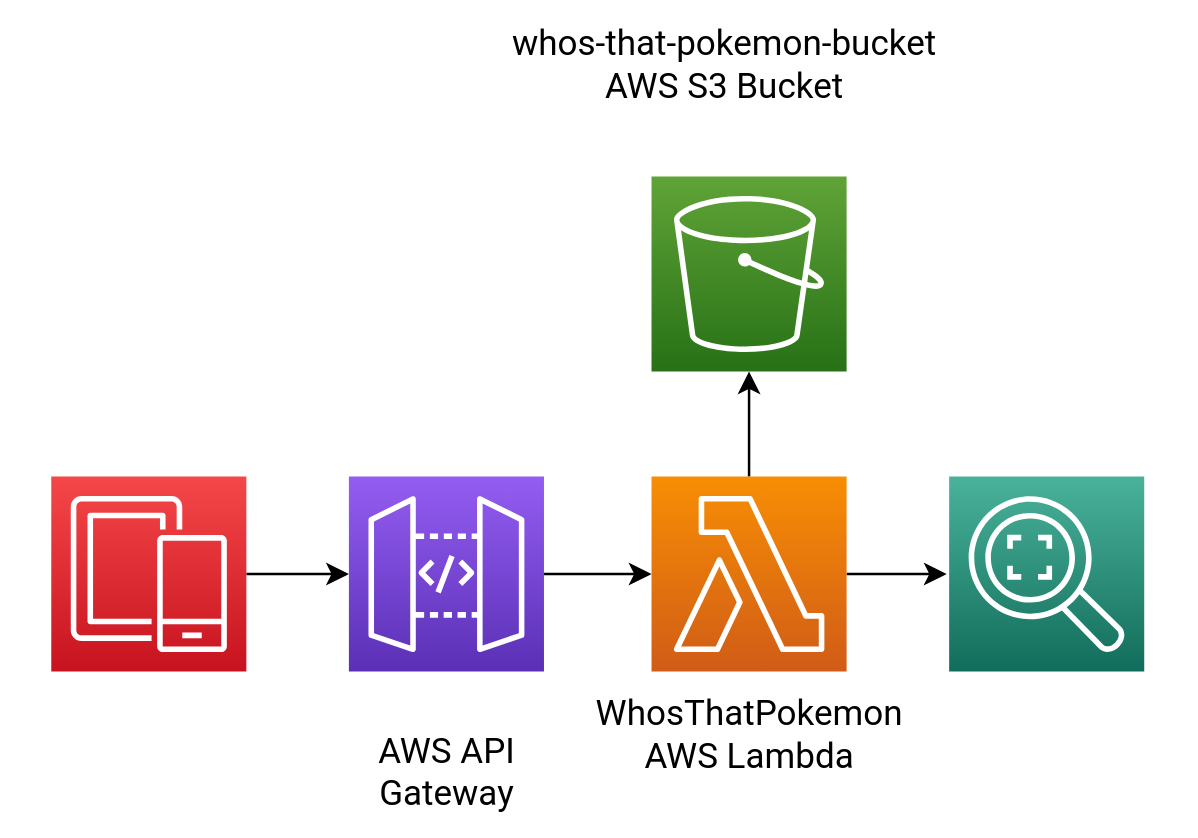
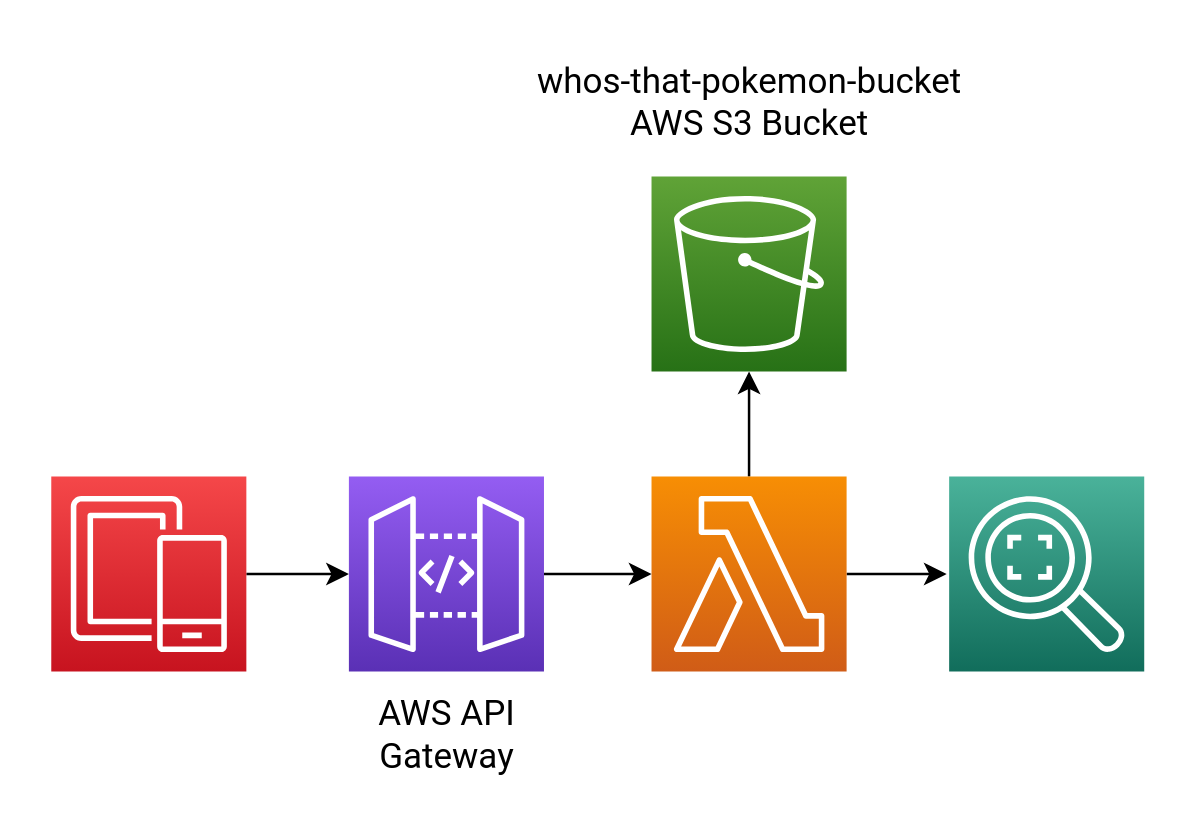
- <mxCell id="9" value="&lt;div&gt;whos-that-pokemon-bucket&lt;/div&gt;&lt;div&gt;AWS S3 Bucket&lt;br&gt;&lt;/div&gt;" style="text;html=1;align=center;verticalAlign=middle;resizable=0;points=[];autosize=1;strokeColor=none;fillColor=none;fontSize=14;fontFamily=Roboto;" parent="1" vertex="1"><mxGeometry x="194" y="5" width="190" height="40" as="geometry" /></mxCell>
+ <mxCell id="9" value="&lt;div&gt;whos-that-pokemon-bucket&lt;/div&gt;&lt;div&gt;AWS S3 Bucket&lt;br&gt;&lt;/div&gt;" style="text;html=1;align=center;verticalAlign=middle;resizable=0;points=[];autosize=1;strokeColor=none;fillColor=none;fontSize=14;fontFamily=Roboto;" parent="1" vertex="1"><mxGeometry x="204" y="20" width="190" height="40" as="geometry" /></mxCell>
- <mxCell id="8" value="&lt;div&gt;WhosThatPokemon&lt;br&gt;&lt;/div&gt;&lt;div&gt;AWS Lambda&lt;/div&gt;" style="text;html=1;align=center;verticalAlign=middle;resizable=0;points=[];autosize=1;strokeColor=none;fillColor=none;fontSize=14;fontFamily=Roboto;" parent="1" vertex="1"><mxGeometry x="229" y="273" width="140" height="40" as="geometry" /></mxCell>
- <mxCell id="12" value="&lt;div&gt;AWS API&lt;/div&gt;&lt;div&gt;Gateway&lt;/div&gt;" style="text;html=1;align=center;verticalAlign=middle;resizable=0;points=[];autosize=1;strokeColor=none;fillColor=none;fontSize=14;fontFamily=Roboto;" parent="1" vertex="1"><mxGeometry x="143" y="288" width="70" height="40" as="geometry" /></mxCell>
+ <mxCell id="12" value="&lt;div&gt;AWS API&lt;/div&gt;&lt;div&gt;Gateway&lt;/div&gt;" style="text;html=1;align=center;verticalAlign=middle;resizable=0;points=[];autosize=1;strokeColor=none;fillColor=none;fontSize=14;fontFamily=Roboto;" parent="1" vertex="1"><mxGeometry x="143" y="273" width="70" height="40" as="geometry" /></mxCell>
